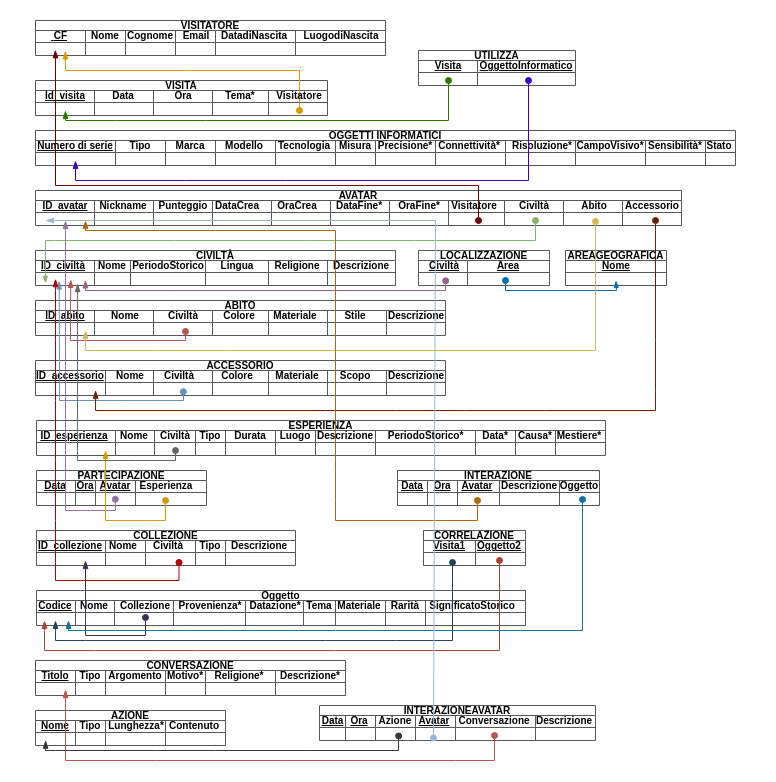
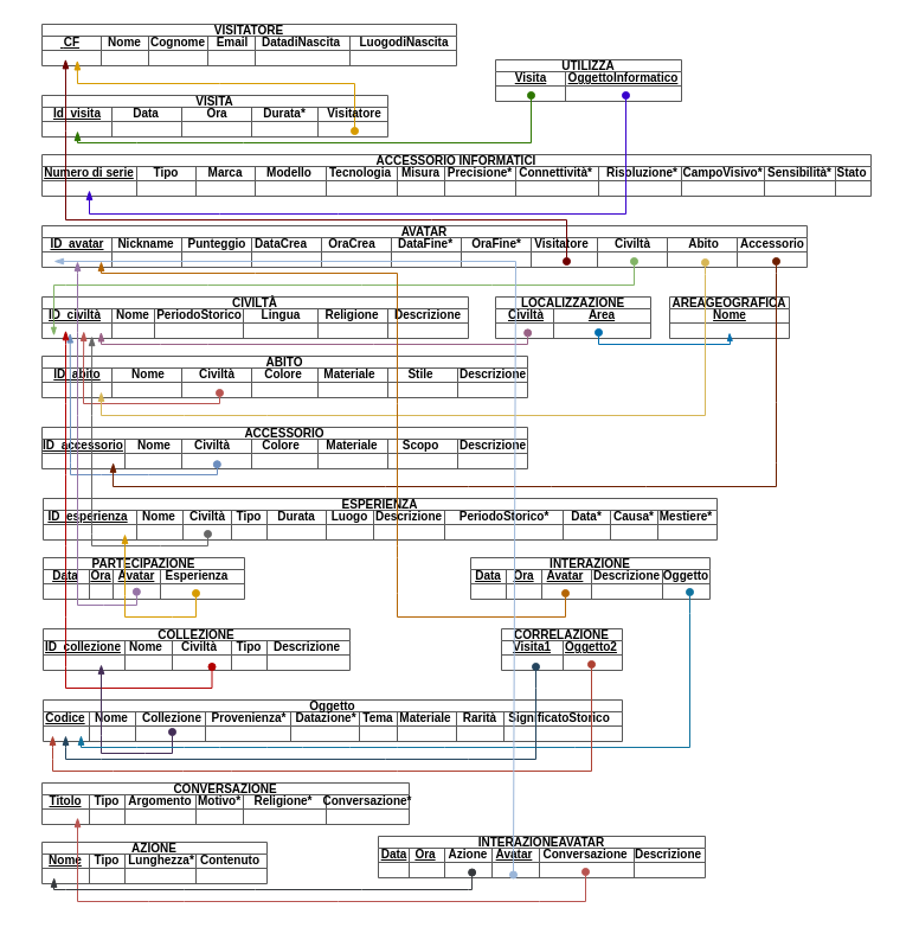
- <mxCell id="234" value="&lt;span style=&quot;font-size: 10px;&quot;&gt;&lt;b&gt;Tema*&lt;/b&gt;&lt;/span&gt;" style="text;html=1;align=center;verticalAlign=middle;whiteSpace=wrap;rounded=0;" parent="1" vertex="1"><mxGeometry x="210" y="80" width="60" height="30" as="geometry" /></mxCell>
+ <mxCell id="234" value="&lt;span style=&quot;font-size: 10px;&quot;&gt;&lt;b&gt;Durata*&lt;/b&gt;&lt;/span&gt;" style="text;html=1;align=center;verticalAlign=middle;whiteSpace=wrap;rounded=0;" parent="1" vertex="1"><mxGeometry x="210" y="80" width="60" height="30" as="geometry" /></mxCell>
- <mxCell id="30" value="OGGETTI INFORMATICI" style="shape=table;startSize=10;container=1;collapsible=0;childLayout=tableLayout;strokeColor=#575757;fontSize=10;fontStyle=1" parent="1" vertex="1"><mxGeometry x="35" y="130" width="700.0" height="35" as="geometry" /></mxCell>
+ <mxCell id="30" value="ACCESSORIO INFORMATICI" style="shape=table;startSize=10;container=1;collapsible=0;childLayout=tableLayout;strokeColor=#575757;fontSize=10;fontStyle=1" parent="1" vertex="1"><mxGeometry x="35" y="130" width="700.0" height="35" as="geometry" /></mxCell>
- <mxCell id="398" value="&lt;span style=&quot;font-size: 10px;&quot;&gt;&lt;b&gt;Descrizione*&lt;/b&gt;&lt;/span&gt;" style="text;html=1;align=center;verticalAlign=middle;whiteSpace=wrap;rounded=0;" parent="1" vertex="1"><mxGeometry x="274" y="660" width="72" height="30" as="geometry" /></mxCell>
+ <mxCell id="398" value="&lt;span style=&quot;font-size: 10px;&quot;&gt;&lt;b&gt;Conversazione*&lt;/b&gt;&lt;/span&gt;" style="text;html=1;align=center;verticalAlign=middle;whiteSpace=wrap;rounded=0;" parent="1" vertex="1"><mxGeometry x="274" y="660" width="72" height="30" as="geometry" /></mxCell>
